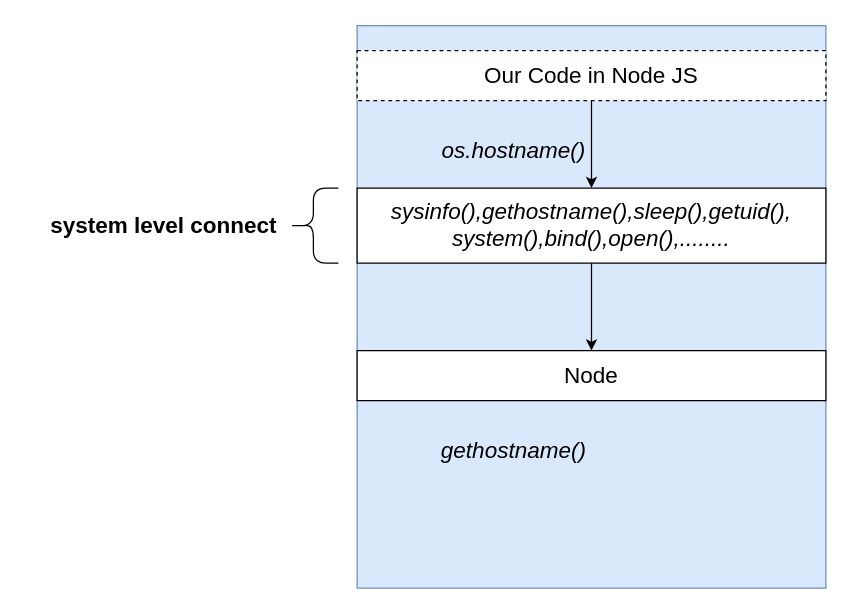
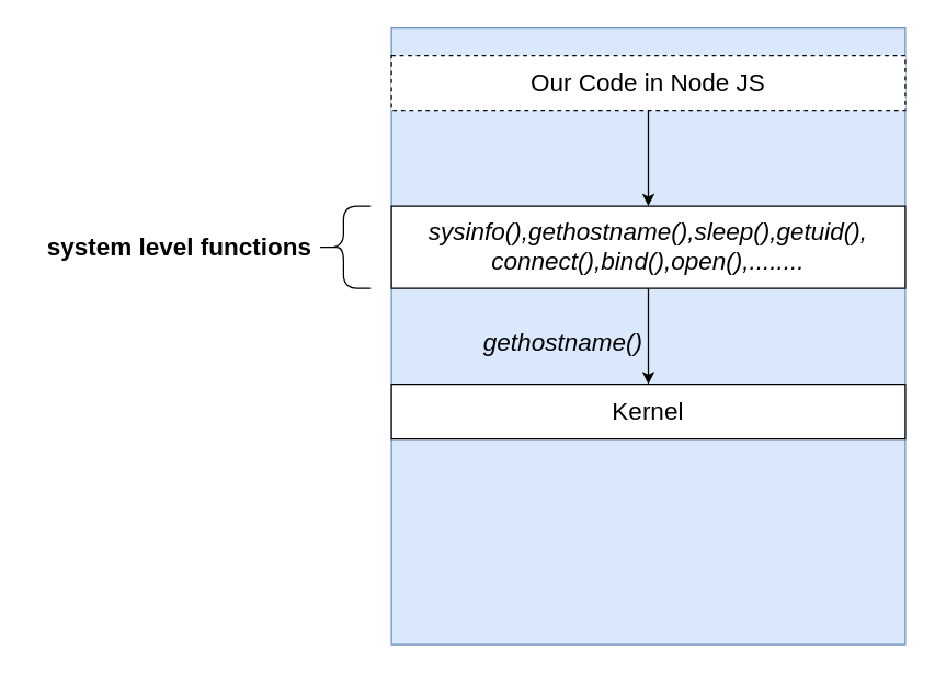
- <mxCell id="9" value="&lt;i style=&quot;font-size: 18px; text-wrap: wrap;&quot;&gt;os.hostname()&lt;/i&gt;" style="text;html=1;align=center;verticalAlign=middle;resizable=0;points=[];autosize=1;strokeColor=none;fillColor=none;" parent="1" vertex="1"><mxGeometry x="340" y="100" width="140" height="40" as="geometry" /></mxCell>
- <mxCell id="8" value="&lt;font style=&quot;font-size: 18px;&quot;&gt;&lt;b&gt;system level connect&lt;/b&gt;&lt;/font&gt;" style="text;html=1;align=center;verticalAlign=middle;resizable=0;points=[];autosize=1;strokeColor=none;fillColor=none;" parent="1" vertex="1"><mxGeometry x="20" y="160" width="220" height="40" as="geometry" /></mxCell>
+ <mxCell id="8" value="&lt;font style=&quot;font-size: 18px;&quot;&gt;&lt;b&gt;system level functions&lt;/b&gt;&lt;/font&gt;" style="text;html=1;align=center;verticalAlign=middle;resizable=0;points=[];autosize=1;strokeColor=none;fillColor=none;" parent="1" vertex="1"><mxGeometry x="20" y="160" width="220" height="40" as="geometry" /></mxCell>
- <mxCell id="4" value="&lt;font style=&quot;font-size: 18px;&quot;&gt;&lt;i&gt;sysinfo(),gethostname(),sleep(),getuid(), system(),bind(),open(),........&lt;/i&gt;&lt;/font&gt;" style="rounded=0;whiteSpace=wrap;html=1;" parent="1" vertex="1"><mxGeometry x="285" y="150" width="375" height="60" as="geometry" /></mxCell>
+ <mxCell id="4" value="&lt;font style=&quot;font-size: 18px;&quot;&gt;&lt;i&gt;sysinfo(),gethostname(),sleep(),getuid(), connect(),bind(),open(),........&lt;/i&gt;&lt;/font&gt;" style="rounded=0;whiteSpace=wrap;html=1;" parent="1" vertex="1"><mxGeometry x="285" y="150" width="375" height="60" as="geometry" /></mxCell>
- <mxCell id="10" value="&lt;font style=&quot;font-size: 18px;&quot;&gt;Node&lt;/font&gt;" style="rounded=0;whiteSpace=wrap;html=1;" parent="1" vertex="1"><mxGeometry x="285" y="280" width="375" height="40" as="geometry" /></mxCell>
+ <mxCell id="10" value="&lt;font style=&quot;font-size: 18px;&quot;&gt;Kernel&lt;/font&gt;" style="rounded=0;whiteSpace=wrap;html=1;" parent="1" vertex="1"><mxGeometry x="285" y="280" width="375" height="40" as="geometry" /></mxCell>
- <mxCell id="11" value="&lt;i style=&quot;font-size: 18px; text-wrap: wrap;&quot;&gt;gethostname()&lt;/i&gt;" style="text;html=1;align=center;verticalAlign=middle;resizable=0;points=[];autosize=1;strokeColor=none;fillColor=none;" parent="1" vertex="1"><mxGeometry x="340" y="340" width="140" height="40" as="geometry" /></mxCell>
+ <mxCell id="11" value="&lt;i style=&quot;font-size: 18px; text-wrap: wrap;&quot;&gt;gethostname()&lt;/i&gt;" style="text;html=1;align=center;verticalAlign=middle;resizable=0;points=[];autosize=1;strokeColor=none;fillColor=none;" parent="1" vertex="1"><mxGeometry x="340" y="230" width="140" height="40" as="geometry" /></mxCell>
